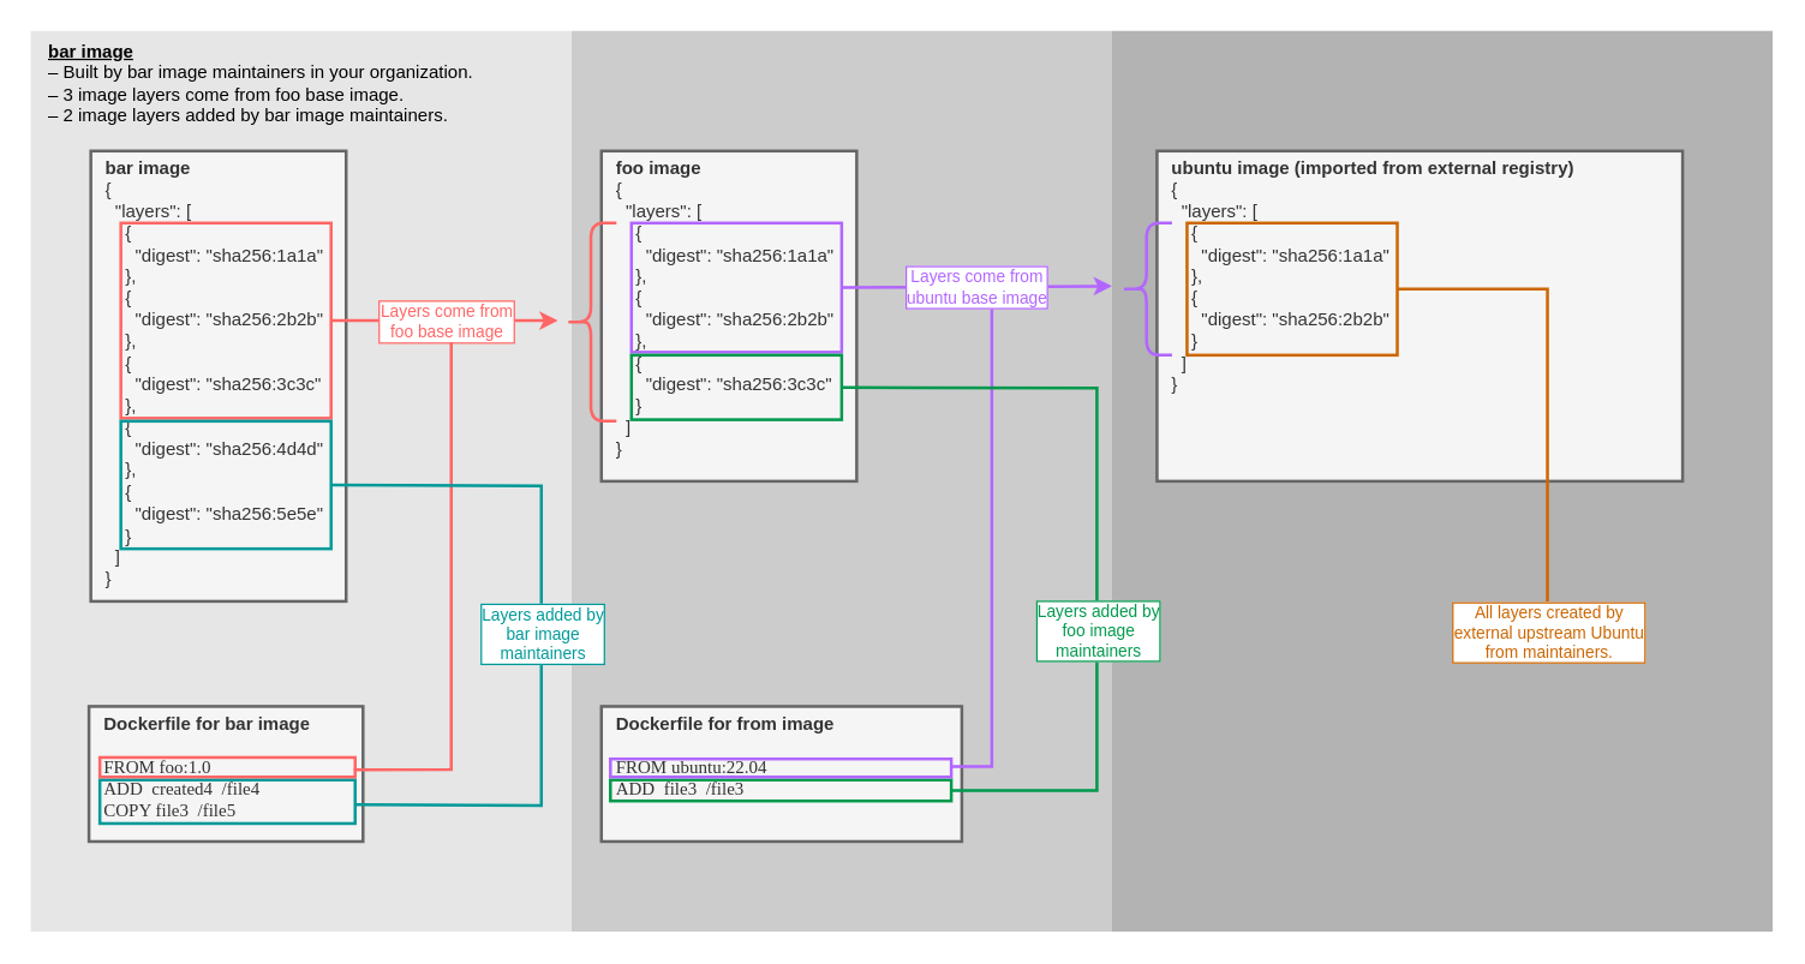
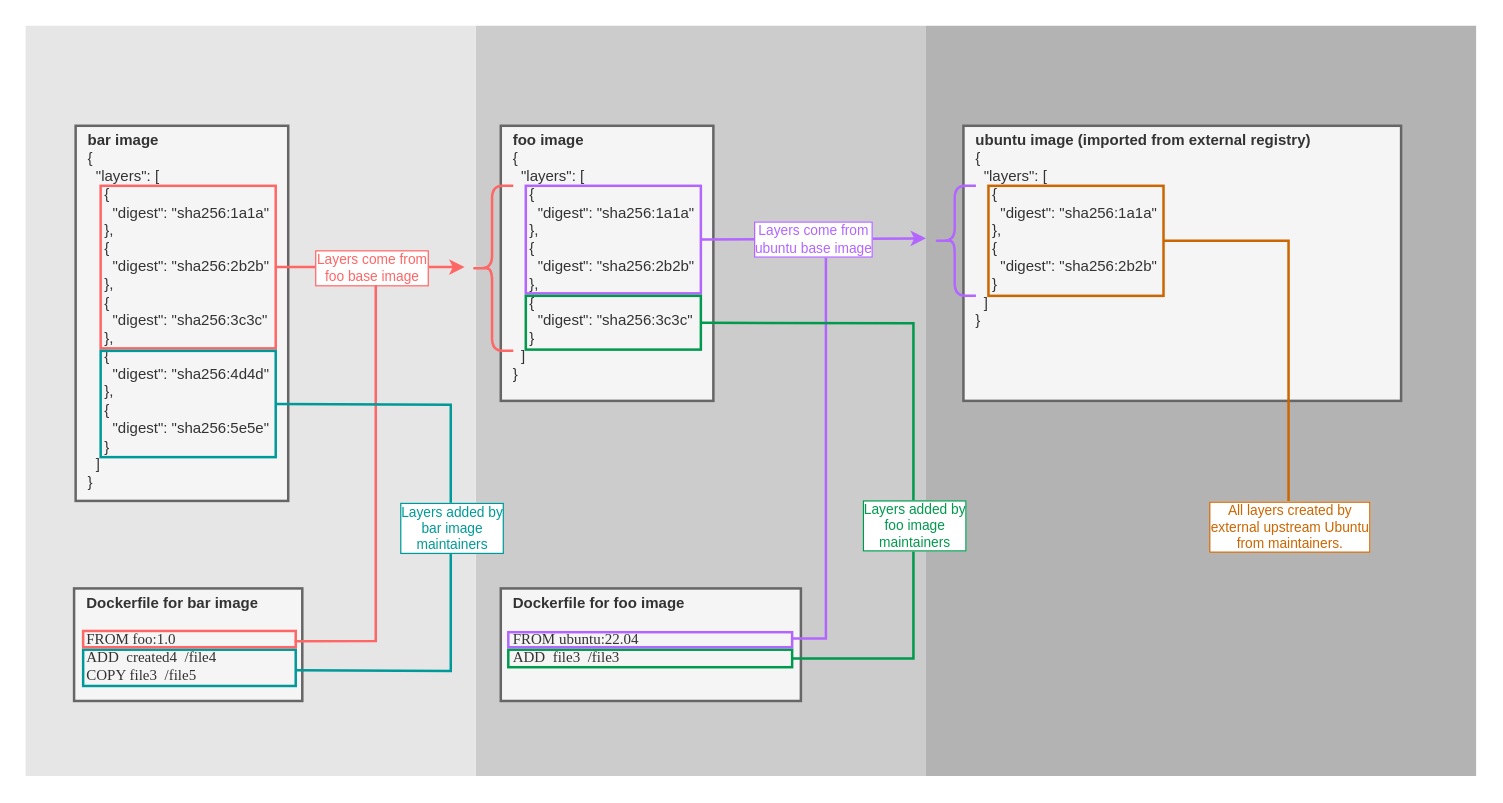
- <mxCell id="31" value="&lt;b&gt;&lt;u&gt;bar image&lt;br&gt;&lt;/u&gt;&lt;/b&gt;– Built by bar image maintainers in your organization.&lt;br&gt;– 3 image layers come from foo base image.&lt;br&gt;– 2 image layers added by bar image maintainers." style="text;html=1;strokeColor=none;fillColor=none;align=left;verticalAlign=middle;whiteSpace=wrap;rounded=0;" parent="1" vertex="1"><mxGeometry x="30" y="20" width="320" height="70" as="geometry" /></mxCell>
- <mxCell id="25" value="&lt;font style=&quot;font-size: 12px&quot;&gt;&lt;b&gt;Dockerfile for from image&lt;br&gt;&lt;/b&gt;&lt;br&gt;&lt;font face=&quot;Lucida Console&quot;&gt;FROM ubuntu:22.04&lt;/font&gt;&lt;br&gt;&lt;font face=&quot;Lucida Console&quot;&gt;ADD&amp;nbsp; file3&amp;nbsp; /file3&lt;/font&gt;&lt;br&gt;&lt;/font&gt;" style="text;strokeColor=#666666;fillColor=#f5f5f5;spacing=0;spacingTop=0;overflow=hidden;rounded=0;whiteSpace=wrap;html=1;spacingLeft=10;fontColor=#333333;strokeWidth=2;" parent="1" vertex="1"><mxGeometry x="400" y="470" width="240" height="90" as="geometry" /></mxCell>
+ <mxCell id="25" value="&lt;font style=&quot;font-size: 12px&quot;&gt;&lt;b&gt;Dockerfile for foo image&lt;br&gt;&lt;/b&gt;&lt;br&gt;&lt;font face=&quot;Lucida Console&quot;&gt;FROM ubuntu:22.04&lt;/font&gt;&lt;br&gt;&lt;font face=&quot;Lucida Console&quot;&gt;ADD&amp;nbsp; file3&amp;nbsp; /file3&lt;/font&gt;&lt;br&gt;&lt;/font&gt;" style="text;strokeColor=#666666;fillColor=#f5f5f5;spacing=0;spacingTop=0;overflow=hidden;rounded=0;whiteSpace=wrap;html=1;spacingLeft=10;fontColor=#333333;strokeWidth=2;" parent="1" vertex="1"><mxGeometry x="400" y="470" width="240" height="90" as="geometry" /></mxCell>
